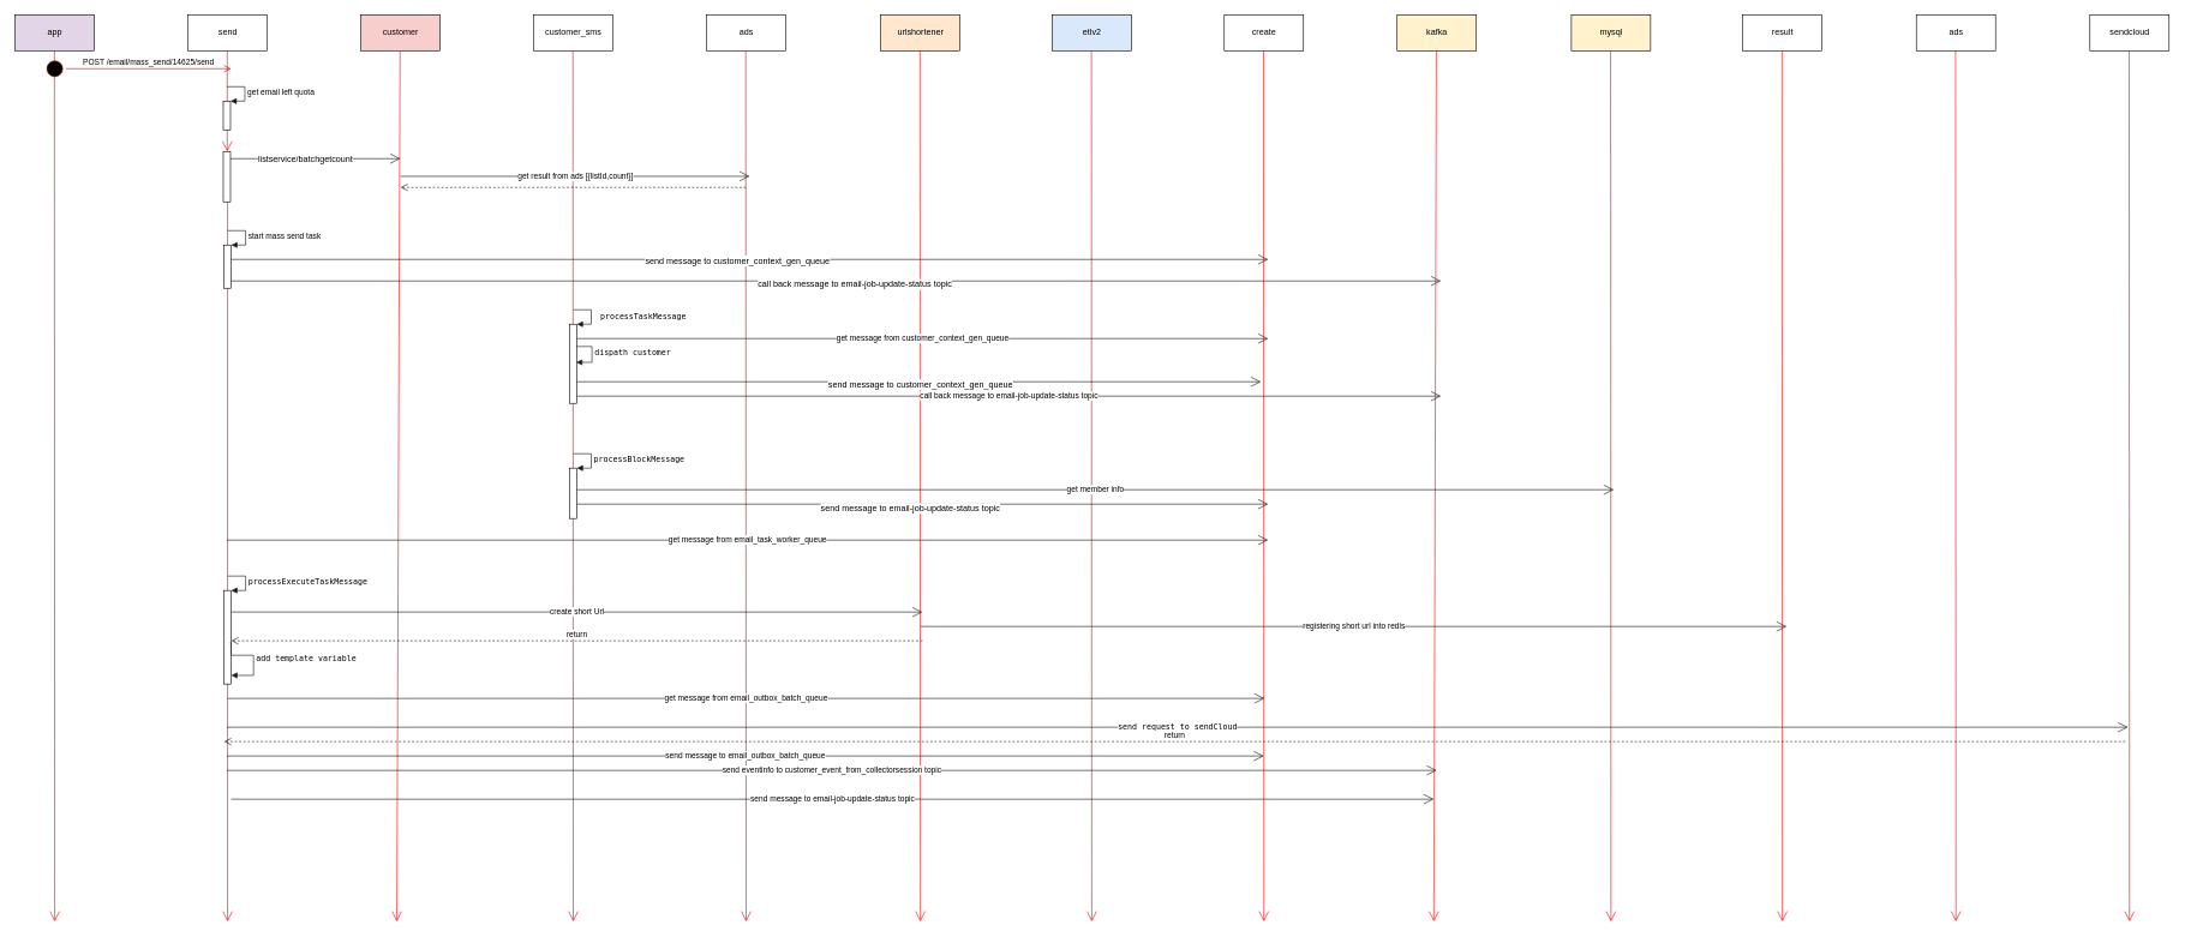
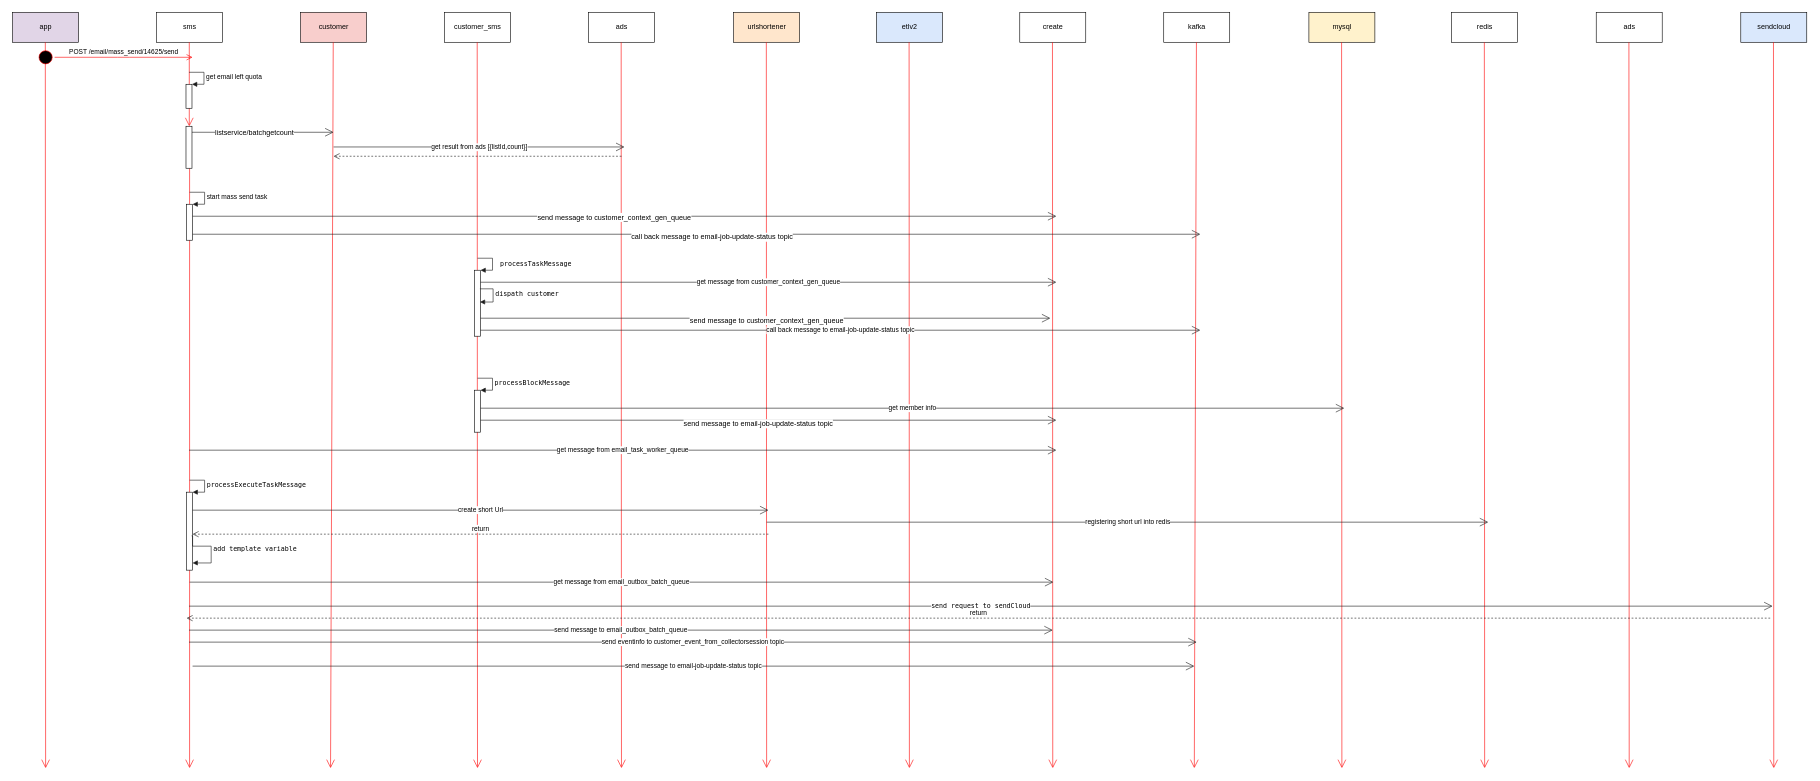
- <mxCell id="23" value="send" style="html=1;" vertex="1" parent="1"><mxGeometry x="260" y="20" width="110" height="50" as="geometry" /></mxCell>
+ <mxCell id="23" value="sms" style="html=1;" vertex="1" parent="1"><mxGeometry x="260" y="20" width="110" height="50" as="geometry" /></mxCell>
- <mxCell id="15" value="kafka" style="html=1;fillColor=#fff2cc;" parent="1" vertex="1"><mxGeometry x="1939" y="20" width="110" height="50" as="geometry" /></mxCell>
+ <mxCell id="15" value="kafka" style="html=1;" parent="1" vertex="1"><mxGeometry x="1939" y="20" width="110" height="50" as="geometry" /></mxCell>
- <mxCell id="19" value="result" style="html=1;" parent="1" vertex="1"><mxGeometry x="2419" y="20" width="110" height="50" as="geometry" /></mxCell>
+ <mxCell id="19" value="redis" style="html=1;" parent="1" vertex="1"><mxGeometry x="2419" y="20" width="110" height="50" as="geometry" /></mxCell>
- <mxCell id="65" value="sendcloud" style="html=1;" vertex="1" parent="1"><mxGeometry x="2901" y="20" width="110" height="50" as="geometry" /></mxCell>
+ <mxCell id="65" value="sendcloud" style="html=1;fillColor=#dae8fc;" vertex="1" parent="1"><mxGeometry x="2901" y="20" width="110" height="50" as="geometry" /></mxCell>
